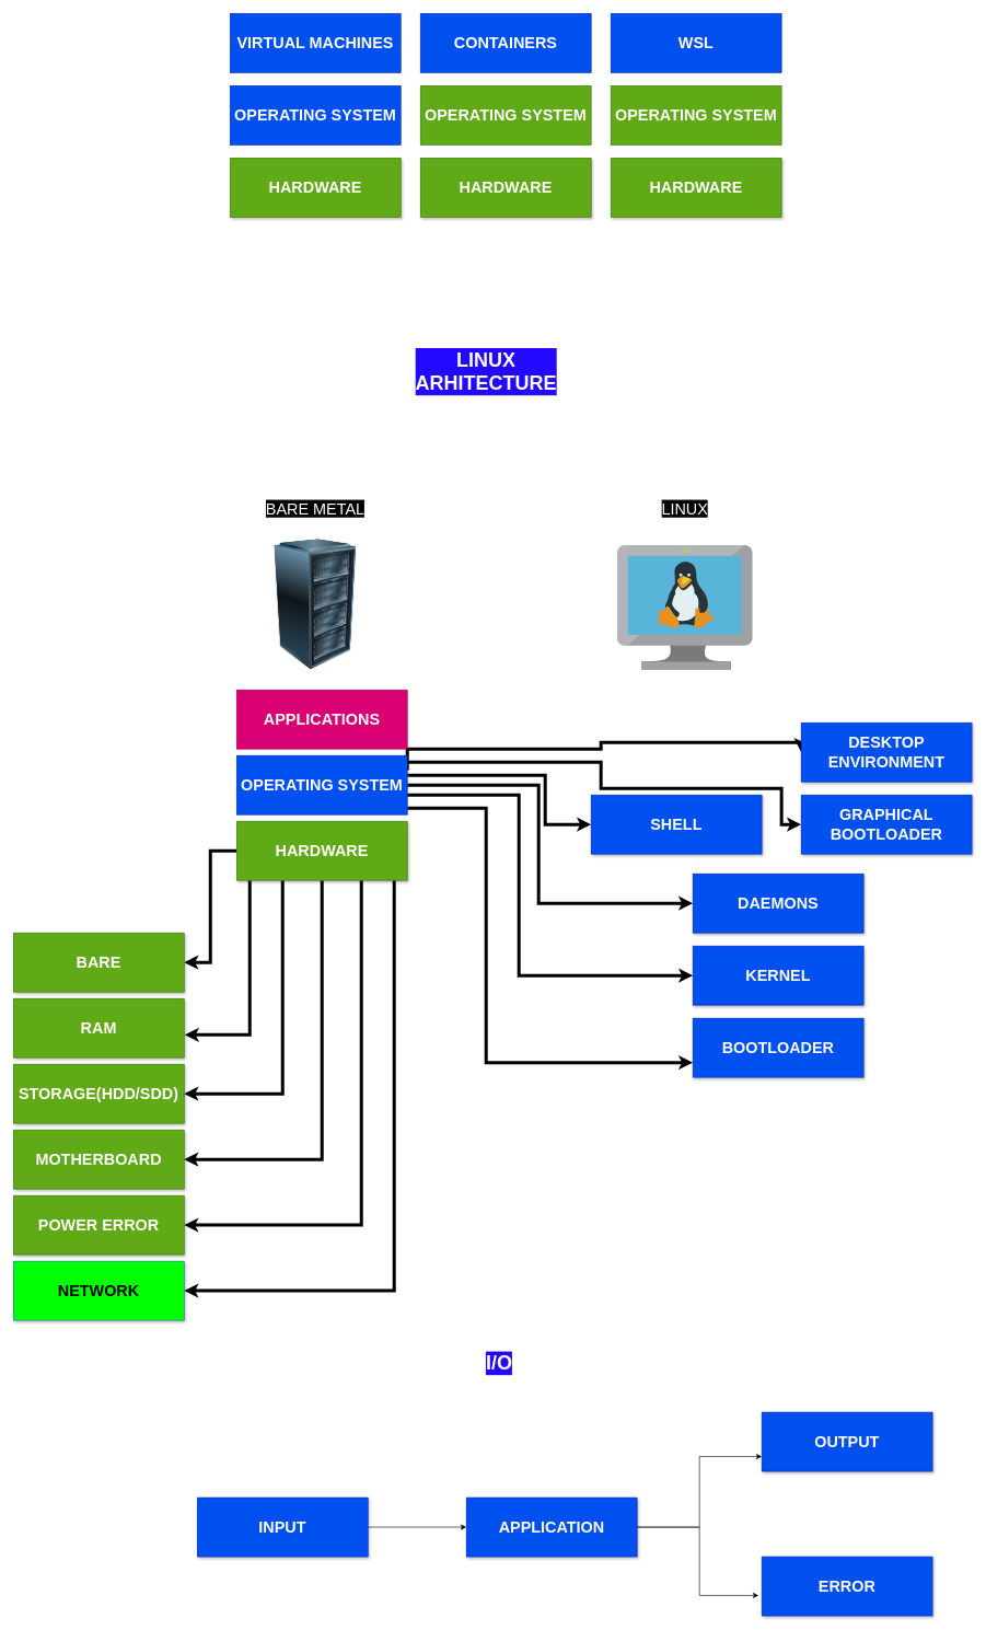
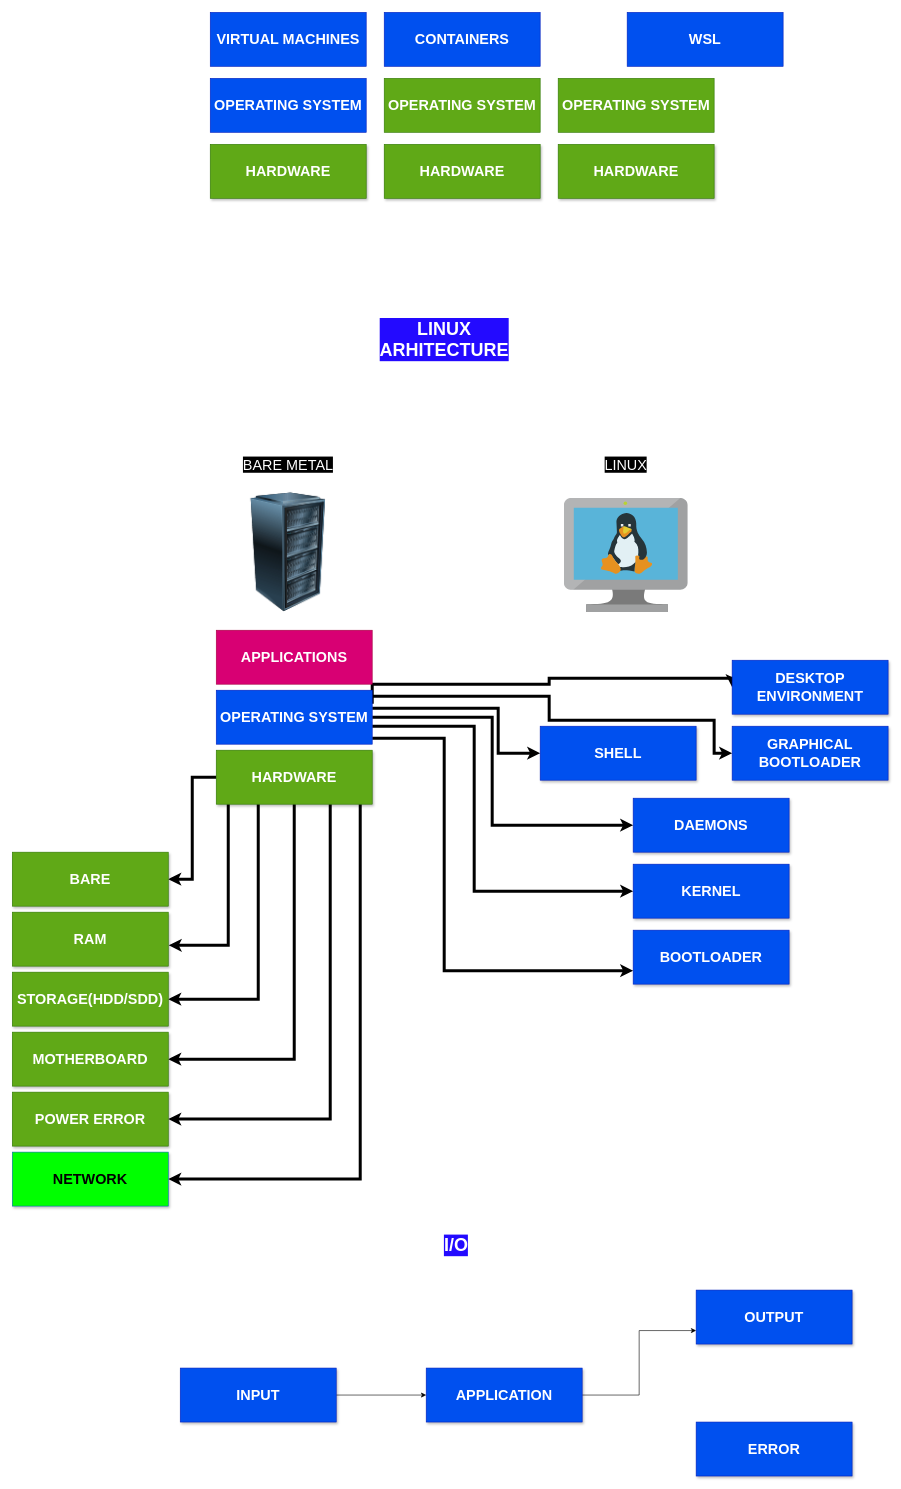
- <mxCell id="45" value="&lt;span style=&quot;font-size: 24px&quot;&gt;WSL&lt;/span&gt;" style="rounded=0;whiteSpace=wrap;html=1;fillColor=#0050ef;strokeColor=#001DBC;fontColor=#ffffff;fontStyle=1" parent="1" vertex="1"><mxGeometry x="930" y="20" width="260" height="90" as="geometry" /></mxCell>
+ <mxCell id="45" value="&lt;span style=&quot;font-size: 24px&quot;&gt;WSL&lt;/span&gt;" style="rounded=0;whiteSpace=wrap;html=1;fillColor=#0050ef;strokeColor=#001DBC;fontColor=#ffffff;fontStyle=1" parent="1" vertex="1"><mxGeometry x="1045" y="20" width="260" height="90" as="geometry" /></mxCell>
- <mxCell id="35" style="edgeStyle=orthogonalEdgeStyle;rounded=0;orthogonalLoop=1;jettySize=auto;html=1;entryX=-0.019;entryY=0.656;entryDx=0;entryDy=0;entryPerimeter=0;" parent="1" source="36" target="39" edge="1"><mxGeometry relative="1" as="geometry" /></mxCell>
